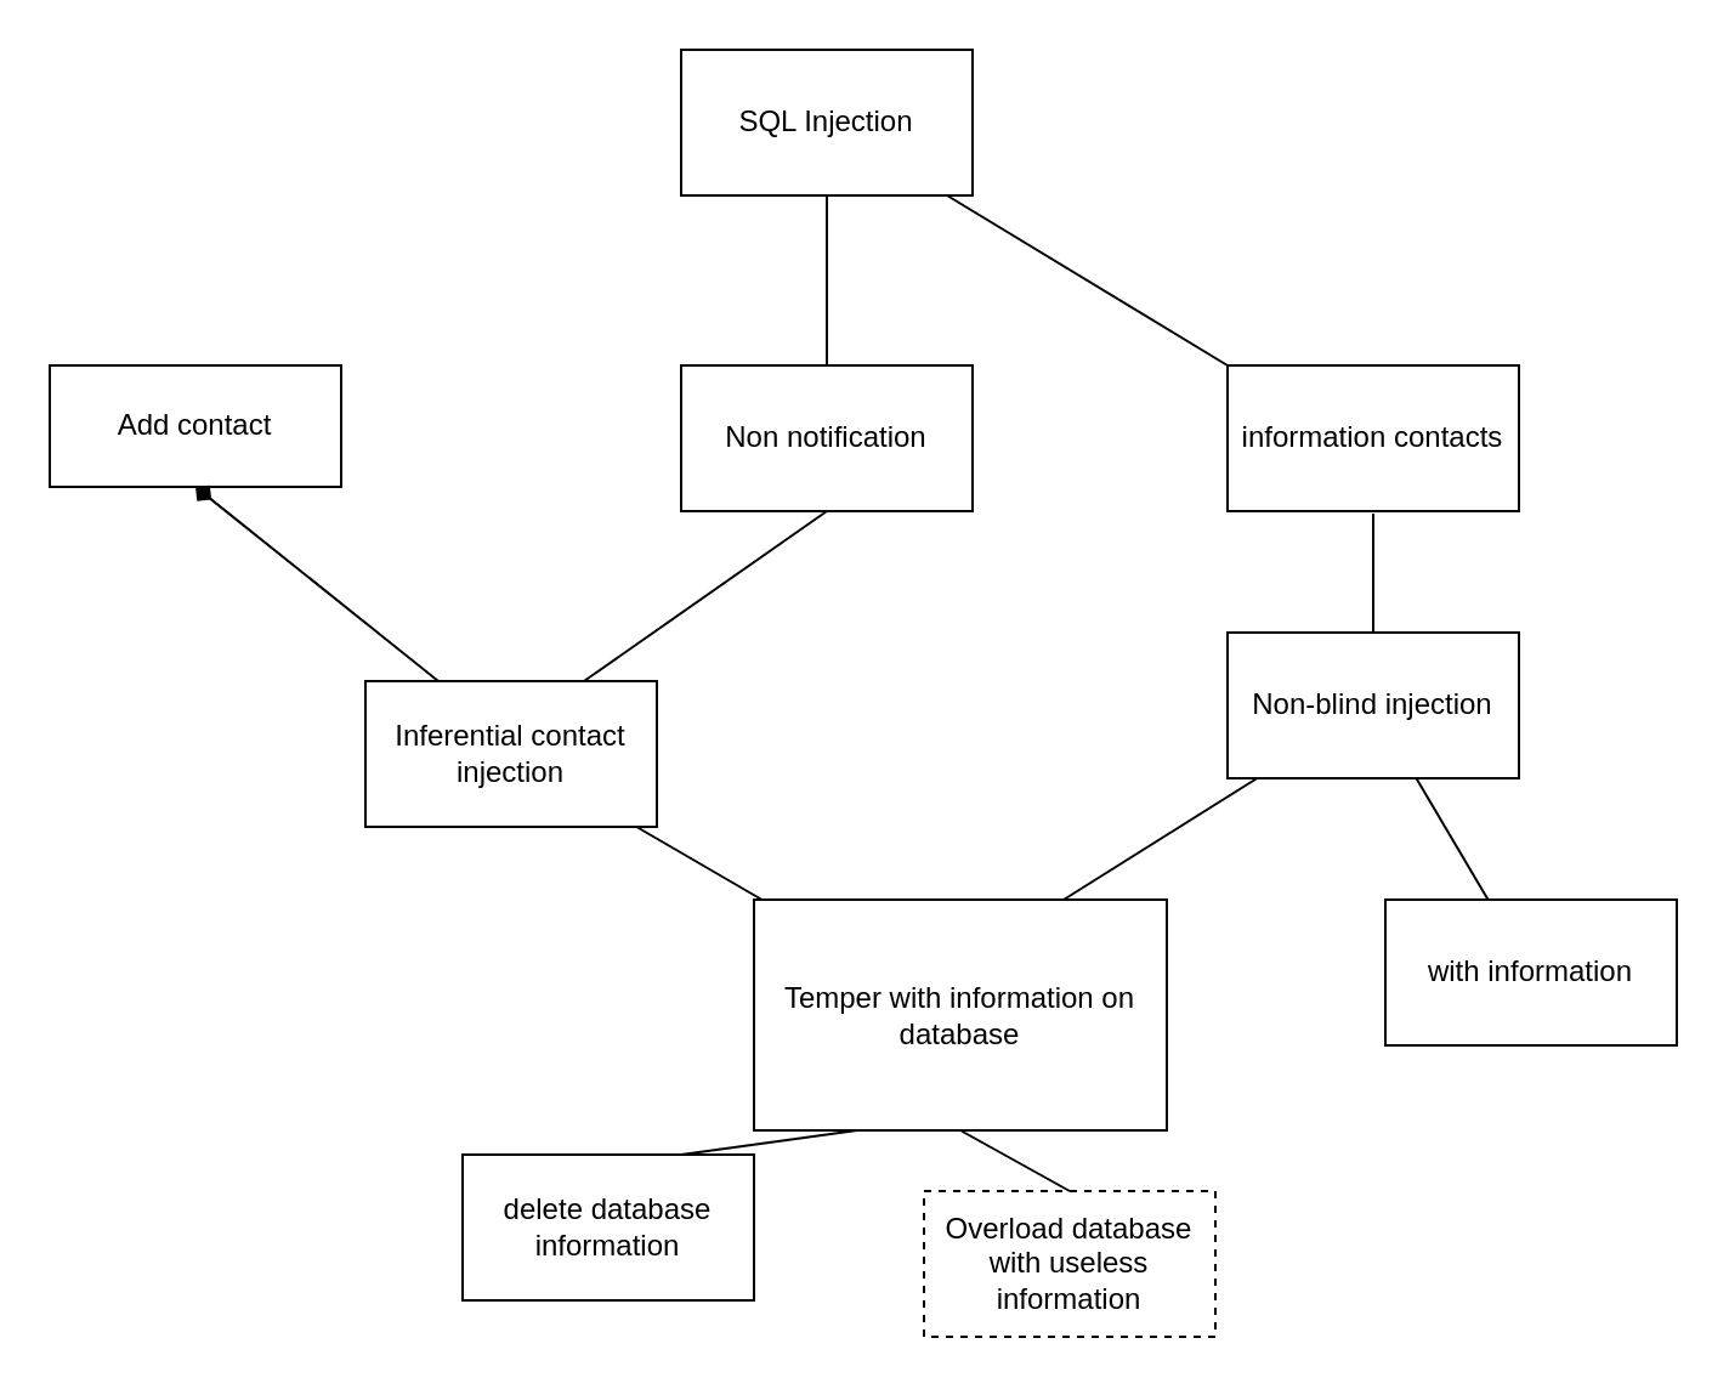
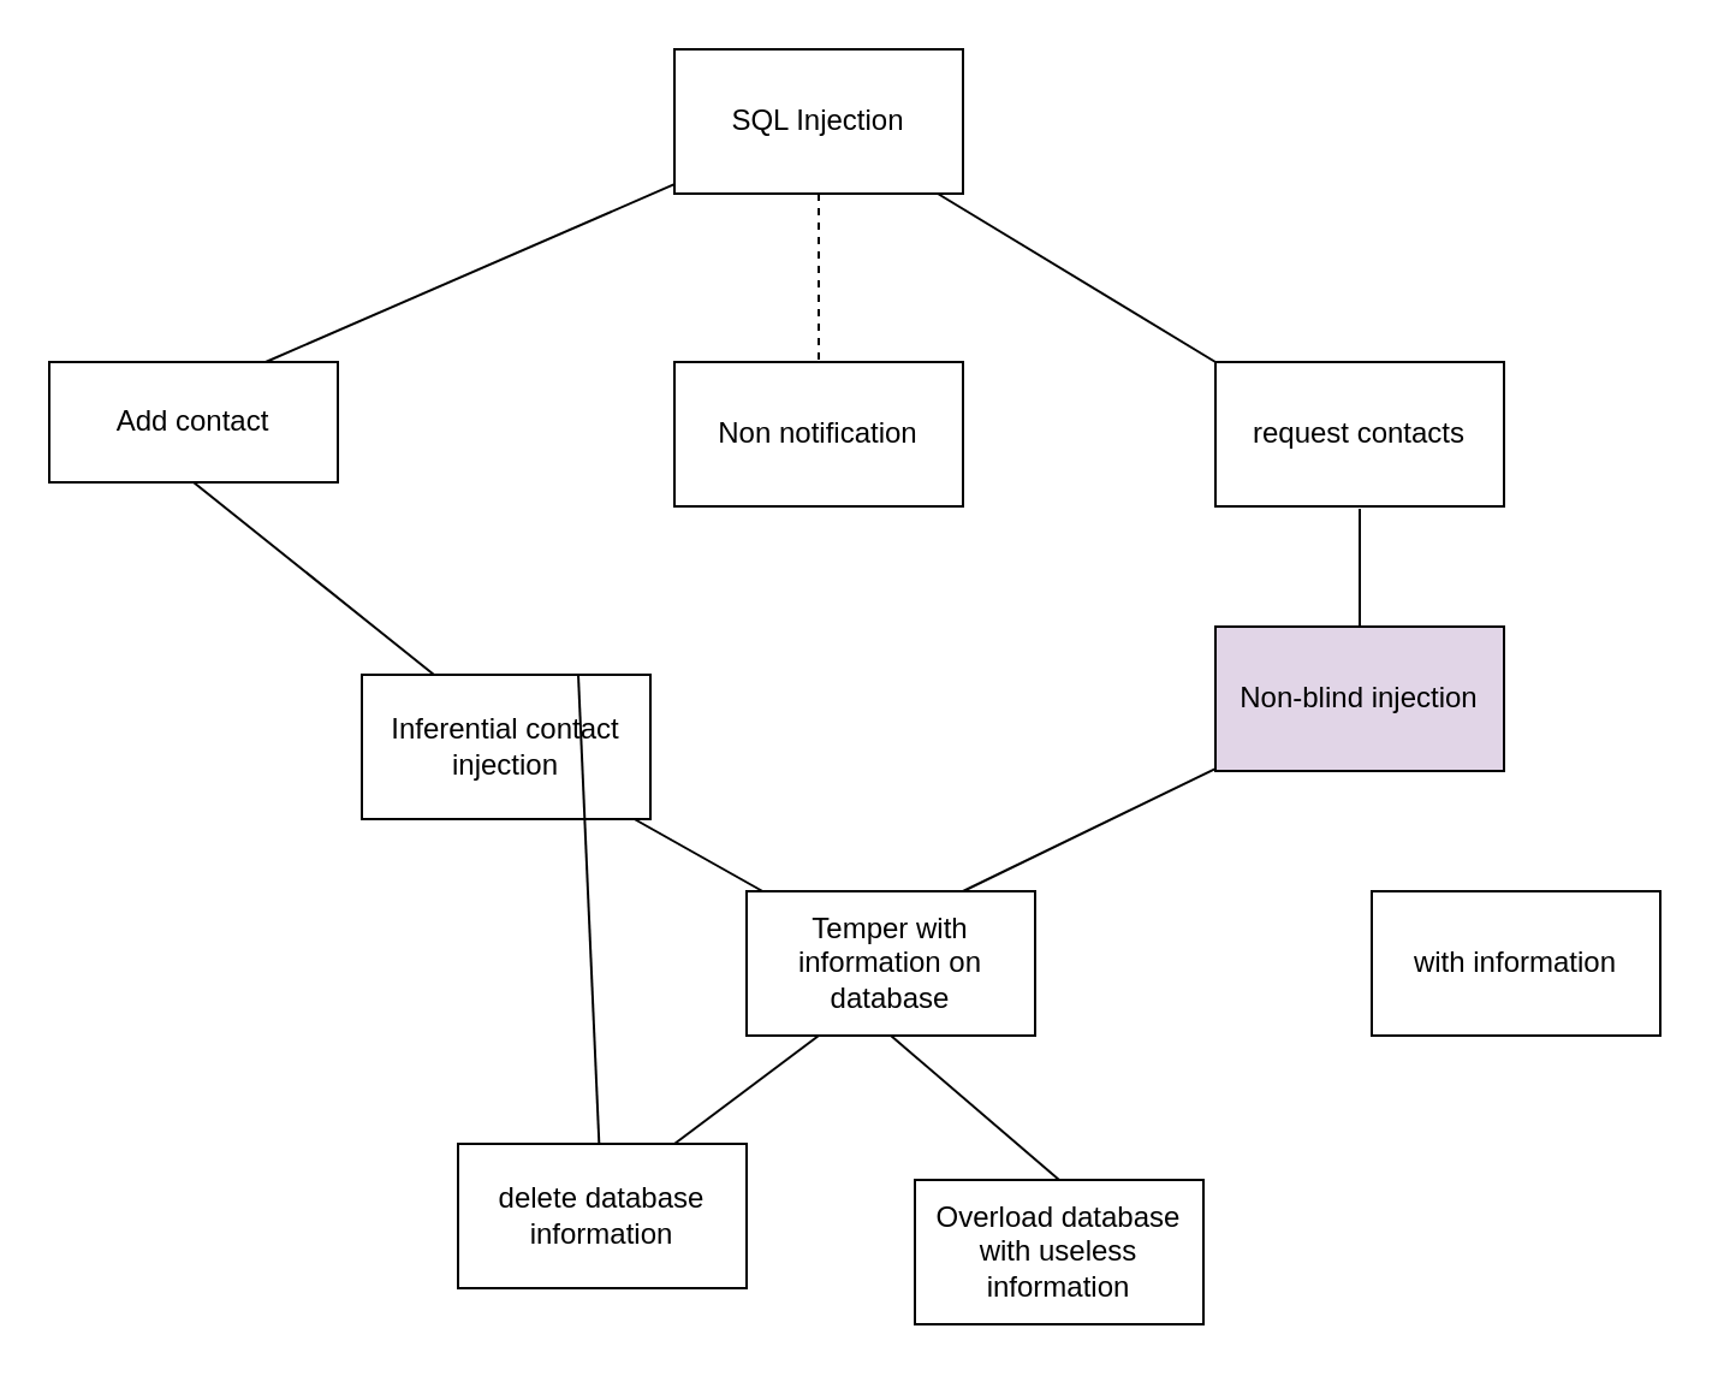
+ <mxCell id="2" value="" style="edgeStyle=none;rounded=0;orthogonalLoop=1;jettySize=auto;html=1;endArrow=none;endFill=0;entryX=0.75;entryY=0;entryDx=0;entryDy=0;" parent="1" source="5" target="14" edge="1"><mxGeometry relative="1" as="geometry" /></mxCell>
- <mxCell id="3" value="" style="edgeStyle=none;rounded=0;orthogonalLoop=1;jettySize=auto;html=1;endArrow=none;endFill=0;entryX=0.5;entryY=0;entryDx=0;entryDy=0;" parent="1" source="5" target="15" edge="1"><mxGeometry relative="1" as="geometry" /></mxCell>
+ <mxCell id="3" value="" style="edgeStyle=none;rounded=0;orthogonalLoop=1;jettySize=auto;html=1;endArrow=none;endFill=0;entryX=0.5;entryY=0;entryDx=0;entryDy=0;dashed=1;" parent="1" source="5" target="15" edge="1"><mxGeometry relative="1" as="geometry" /></mxCell>
- <mxCell id="13" value="information contacts" style="rounded=0;whiteSpace=wrap;html=1;" vertex="1" parent="1"><mxGeometry x="505" y="150" width="120" height="60" as="geometry" /></mxCell>
+ <mxCell id="13" value="request contacts" style="rounded=0;whiteSpace=wrap;html=1;" vertex="1" parent="1"><mxGeometry x="505" y="150" width="120" height="60" as="geometry" /></mxCell>
- <mxCell id="18" value="" style="endArrow=diamond;html=1;entryX=0.5;entryY=1;entryDx=0;entryDy=0;exitX=0.25;exitY=0;exitDx=0;exitDy=0;" edge="1" parent="1" source="7" target="14"><mxGeometry width="50" height="50" relative="1" as="geometry"><mxPoint x="490" y="430" as="sourcePoint" /><mxPoint x="540" y="380" as="targetPoint" /></mxGeometry></mxCell>
+ <mxCell id="18" value="" style="endArrow=none;html=1;entryX=0.5;entryY=1;entryDx=0;entryDy=0;exitX=0.25;exitY=0;exitDx=0;exitDy=0;" edge="1" parent="1" source="7" target="14"><mxGeometry width="50" height="50" relative="1" as="geometry"><mxPoint x="490" y="430" as="sourcePoint" /><mxPoint x="540" y="380" as="targetPoint" /></mxGeometry></mxCell>
- <mxCell id="17" value="" style="endArrow=none;html=1;entryX=0.5;entryY=1;entryDx=0;entryDy=0;exitX=0.75;exitY=0;exitDx=0;exitDy=0;" edge="1" parent="1" source="7" target="15"><mxGeometry width="50" height="50" relative="1" as="geometry"><mxPoint x="490" y="430" as="sourcePoint" /><mxPoint x="540" y="380" as="targetPoint" /></mxGeometry></mxCell>
+ <mxCell id="17" value="" style="endArrow=none;html=1;exitX=0.75;exitY=0;exitDx=0;exitDy=0;" edge="1" parent="1" source="7" target="19"><mxGeometry width="50" height="50" relative="1" as="geometry"><mxPoint x="490" y="430" as="sourcePoint" /><mxPoint x="540" y="380" as="targetPoint" /></mxGeometry></mxCell>
- <mxCell id="10" value="Non-blind injection" style="rounded=0;whiteSpace=wrap;html=1;" parent="1" vertex="1"><mxGeometry x="505" y="260" width="120" height="60" as="geometry" /></mxCell>
+ <mxCell id="10" value="Non-blind injection" style="rounded=0;whiteSpace=wrap;html=1;fillColor=#e1d5e7;" parent="1" vertex="1"><mxGeometry x="505" y="260" width="120" height="60" as="geometry" /></mxCell>
- <mxCell id="9" value="" style="edgeStyle=none;rounded=0;orthogonalLoop=1;jettySize=auto;html=1;endArrow=none;endFill=0;" parent="1" source="10" target="11" edge="1"><mxGeometry relative="1" as="geometry" /></mxCell>
- <mxCell id="12" value="Temper with information on database" style="rounded=0;whiteSpace=wrap;html=1;" parent="1" vertex="1"><mxGeometry x="310" y="370" width="170" height="95" as="geometry" /></mxCell>
+ <mxCell id="12" value="Temper with information on database" style="rounded=0;whiteSpace=wrap;html=1;" parent="1" vertex="1"><mxGeometry x="310" y="370" width="120" height="60" as="geometry" /></mxCell>
- <mxCell id="21" value="Overload database with useless information" style="rounded=0;whiteSpace=wrap;html=1;dashed=1;" vertex="1" parent="1"><mxGeometry x="380" y="490" width="120" height="60" as="geometry" /></mxCell>
+ <mxCell id="21" value="Overload database with useless information" style="rounded=0;whiteSpace=wrap;html=1;" vertex="1" parent="1"><mxGeometry x="380" y="490" width="120" height="60" as="geometry" /></mxCell>
